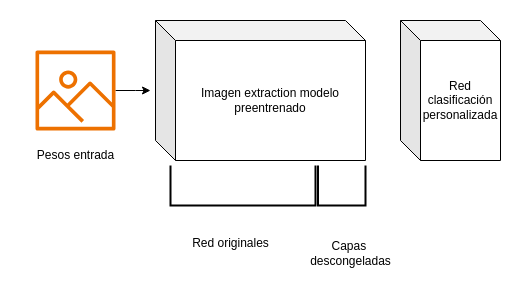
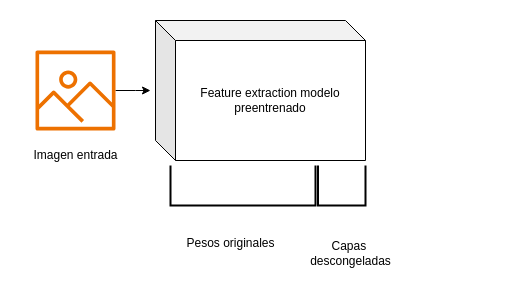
- <mxCell id="3" value="Red clasificación personalizada" style="shape=cube;whiteSpace=wrap;html=1;boundedLbl=1;backgroundOutline=1;darkOpacity=0.05;darkOpacity2=0.1;" vertex="1" parent="1"><mxGeometry x="400" y="20" width="100" height="140" as="geometry" /></mxCell>
- <mxCell id="2" value="Imagen extraction modelo preentrenado" style="shape=cube;whiteSpace=wrap;html=1;boundedLbl=1;backgroundOutline=1;darkOpacity=0.05;darkOpacity2=0.1;" vertex="1" parent="1"><mxGeometry x="155" y="20" width="210" height="140" as="geometry" /></mxCell>
+ <mxCell id="2" value="Feature extraction modelo preentrenado" style="shape=cube;whiteSpace=wrap;html=1;boundedLbl=1;backgroundOutline=1;darkOpacity=0.05;darkOpacity2=0.1;" vertex="1" parent="1"><mxGeometry x="155" y="20" width="210" height="140" as="geometry" /></mxCell>
- <mxCell id="7" value="Pesos entrada" style="text;html=1;align=center;verticalAlign=middle;resizable=0;points=[];autosize=1;strokeColor=none;fillColor=none;" vertex="1" parent="1"><mxGeometry x="20" y="140" width="110" height="30" as="geometry" /></mxCell>
+ <mxCell id="7" value="Imagen entrada" style="text;html=1;align=center;verticalAlign=middle;resizable=0;points=[];autosize=1;strokeColor=none;fillColor=none;" vertex="1" parent="1"><mxGeometry x="20" y="140" width="110" height="30" as="geometry" /></mxCell>
- <mxCell id="8" value="Red originales" style="text;html=1;align=center;verticalAlign=middle;resizable=0;points=[];autosize=1;strokeColor=none;fillColor=none;" vertex="1" parent="1"><mxGeometry x="175" y="228" width="110" height="30" as="geometry" /></mxCell>
+ <mxCell id="8" value="Pesos originales" style="text;html=1;align=center;verticalAlign=middle;resizable=0;points=[];autosize=1;strokeColor=none;fillColor=none;" vertex="1" parent="1"><mxGeometry x="175" y="228" width="110" height="30" as="geometry" /></mxCell>
